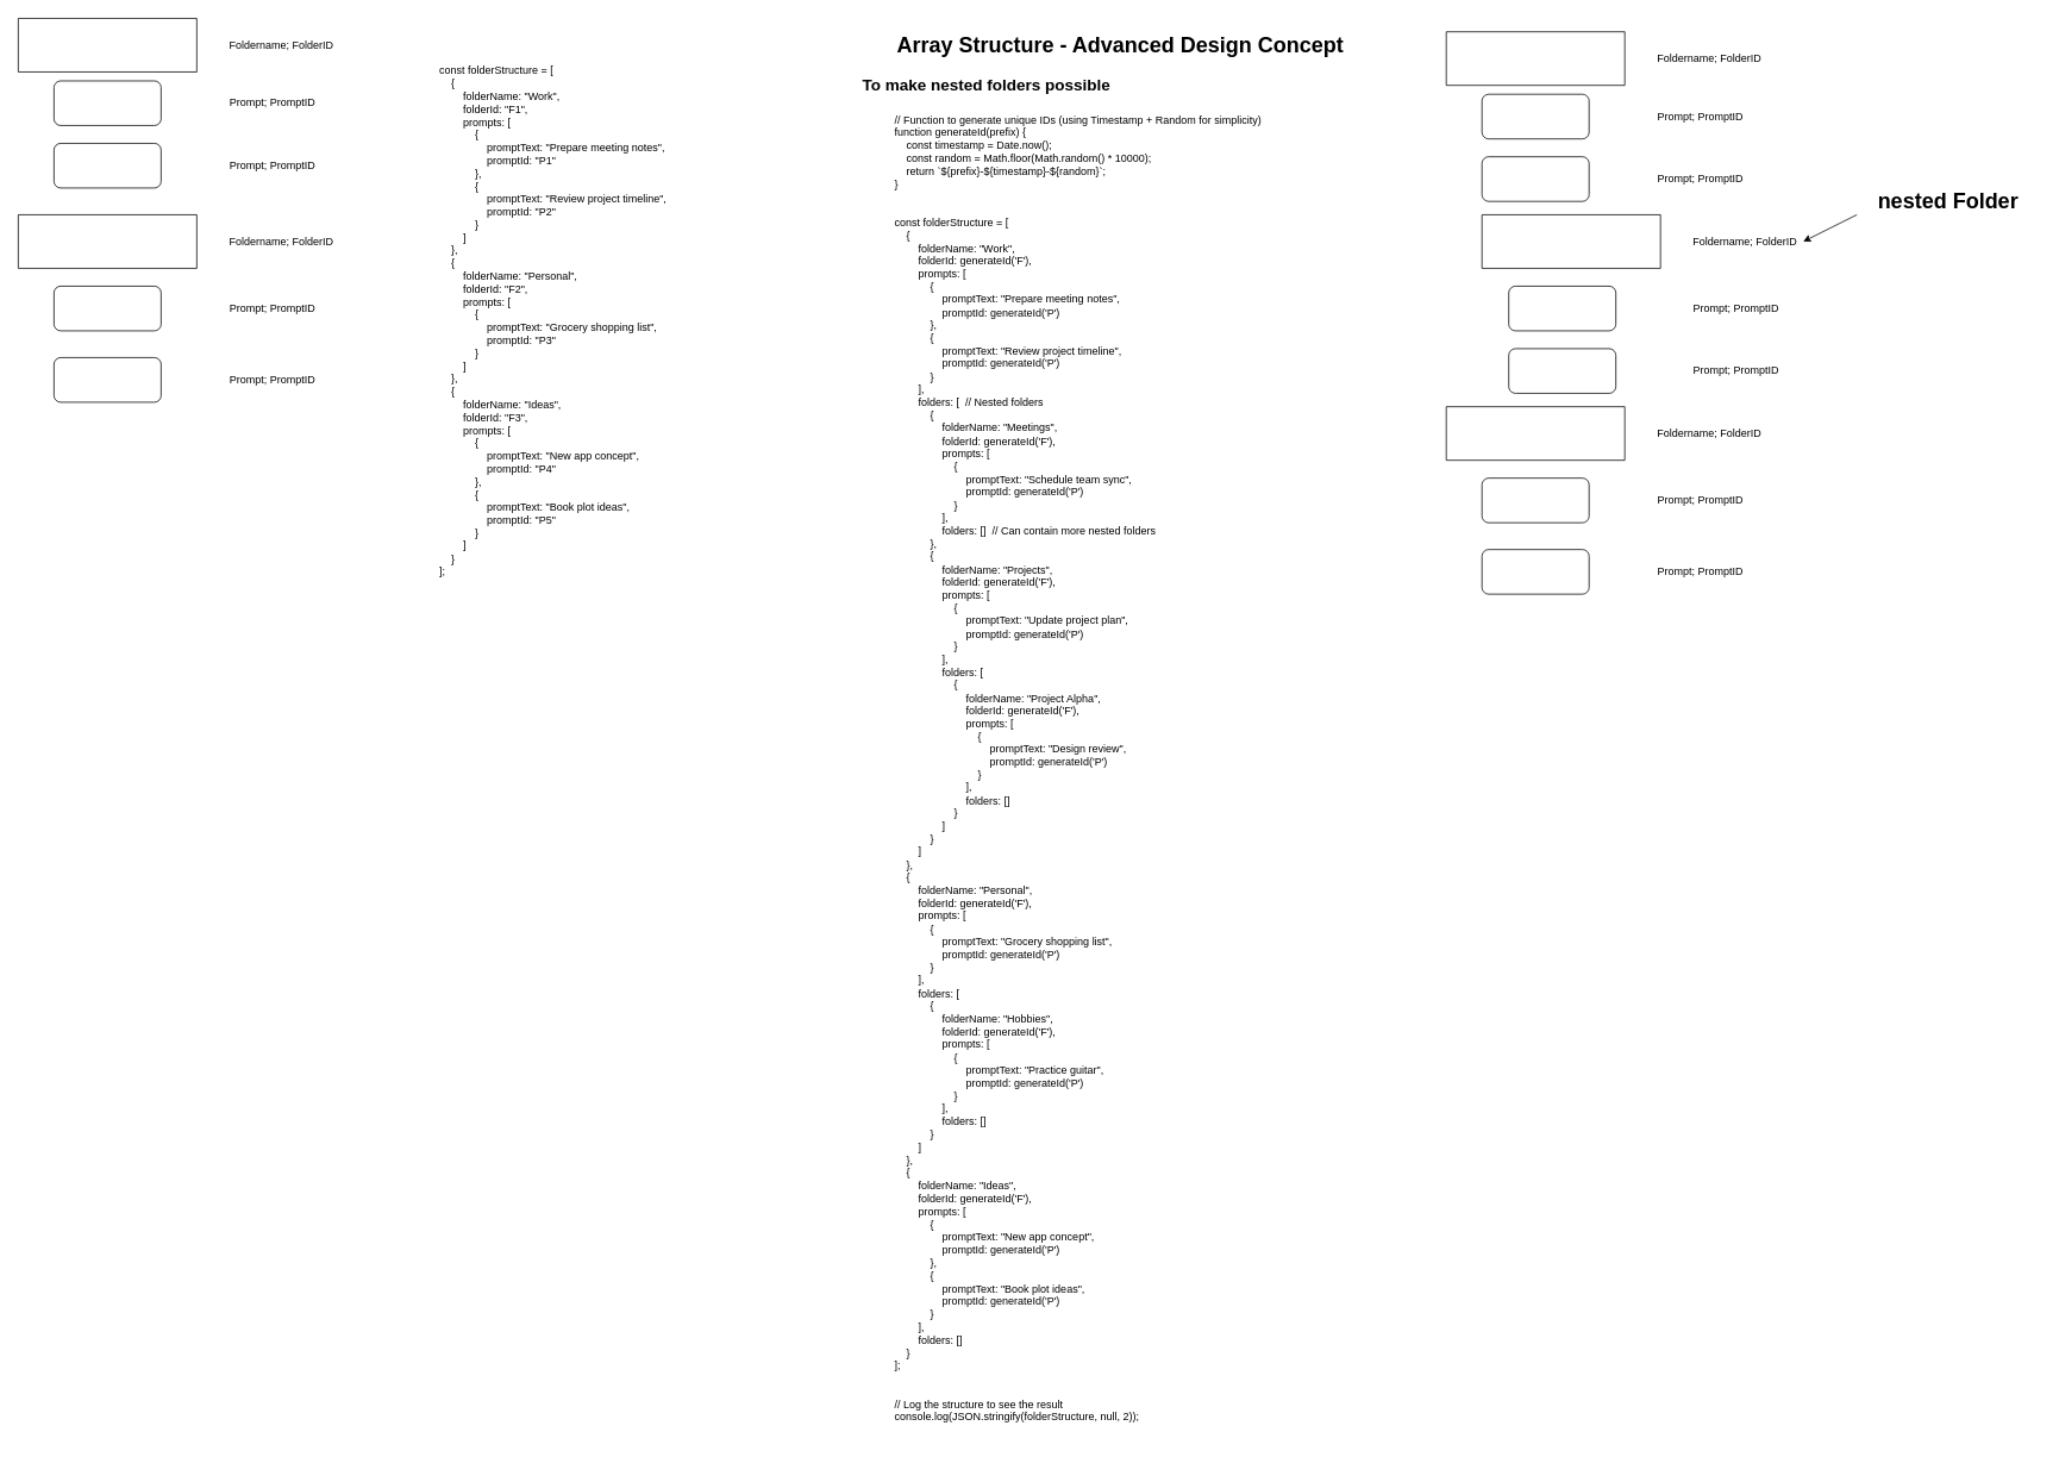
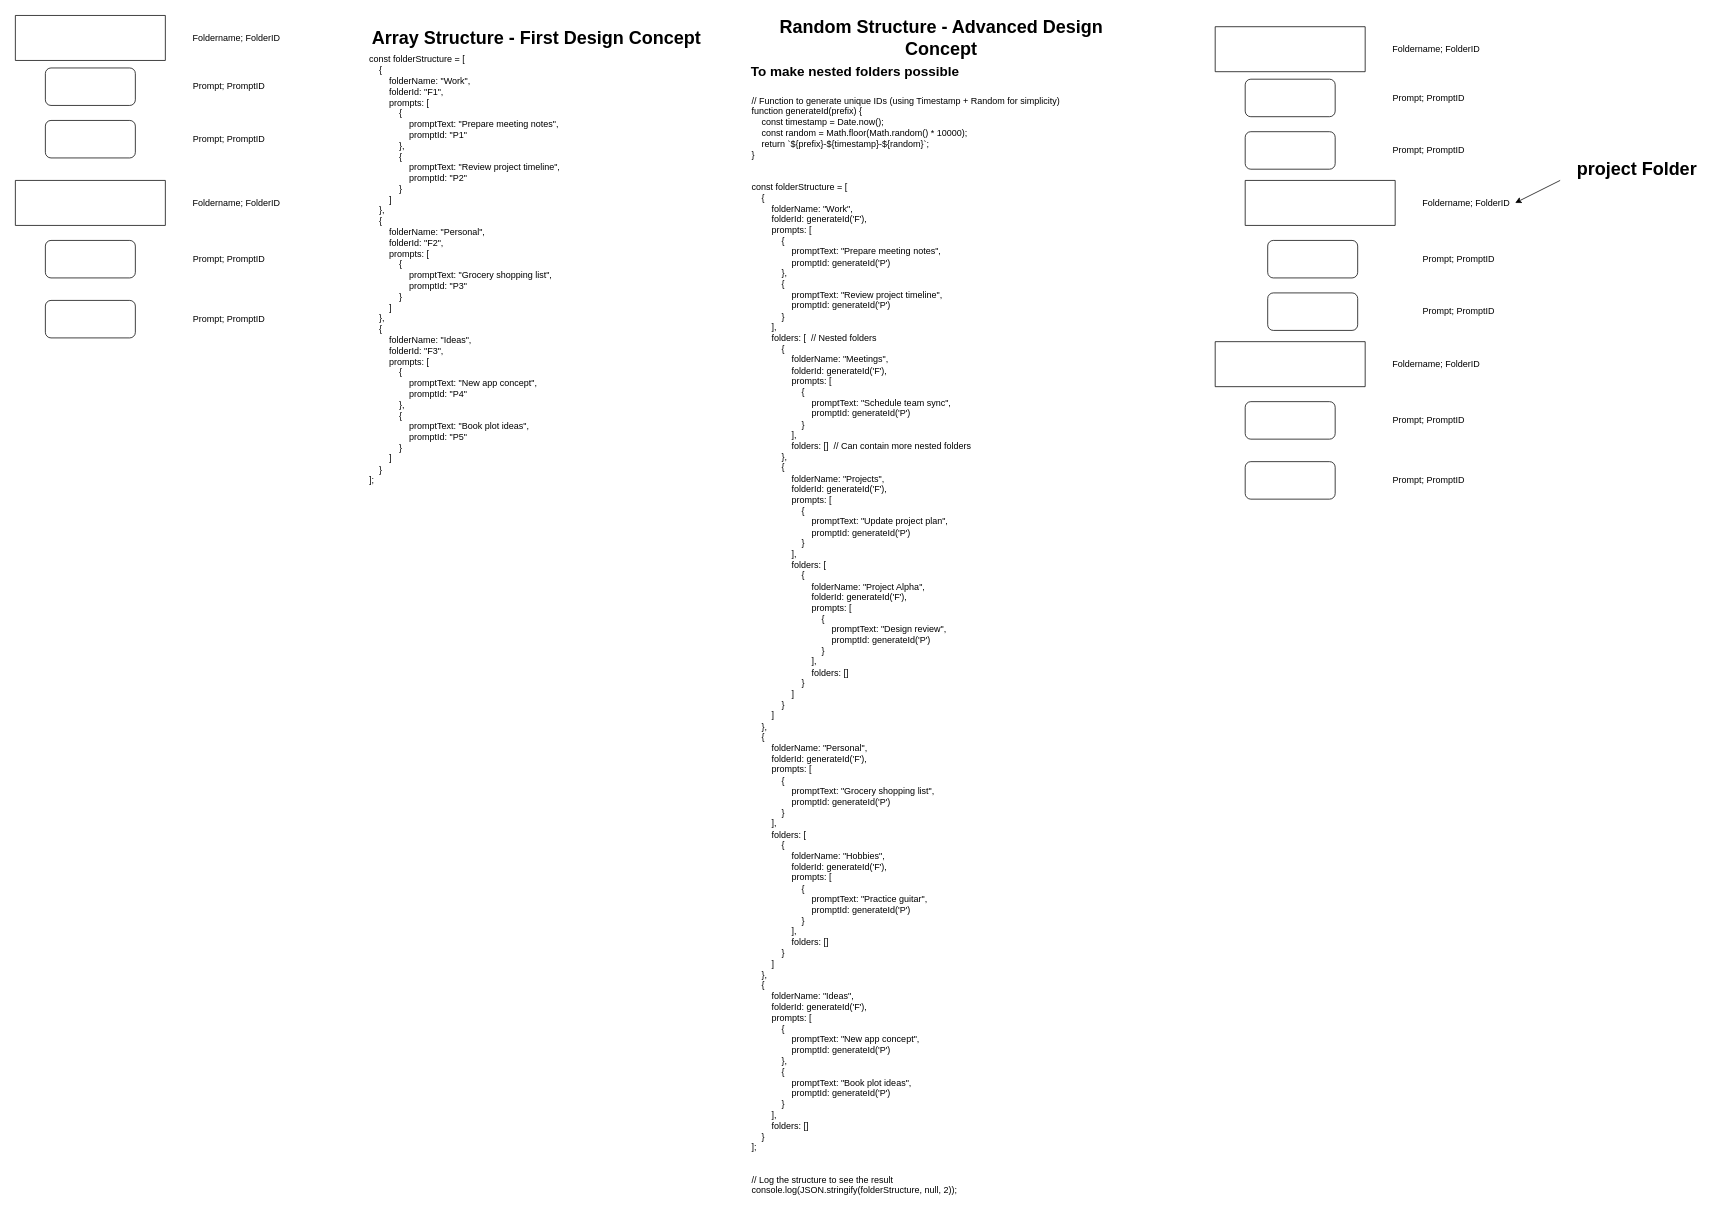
+ <mxCell id="15" value="&lt;h1&gt;Array Structure - First Design Concept&lt;/h1&gt;" style="text;html=1;align=center;verticalAlign=middle;whiteSpace=wrap;rounded=0;" parent="1" vertex="1"><mxGeometry x="490" y="35" width="450" height="30" as="geometry" /></mxCell>
- <mxCell id="17" value="&lt;h1&gt;Array Structure - Advanced Design Concept&lt;/h1&gt;" style="text;html=1;align=center;verticalAlign=middle;whiteSpace=wrap;rounded=0;" vertex="1" parent="1"><mxGeometry x="1000" y="35" width="510" height="30" as="geometry" /></mxCell>
+ <mxCell id="17" value="&lt;h1&gt;Random Structure - Advanced Design Concept&lt;/h1&gt;" style="text;html=1;align=center;verticalAlign=middle;whiteSpace=wrap;rounded=0;" vertex="1" parent="1"><mxGeometry x="1000" y="35" width="510" height="30" as="geometry" /></mxCell>
- <mxCell id="18" value="&lt;h2&gt;To make nested folders possible&lt;/h2&gt;" style="text;html=1;align=center;verticalAlign=middle;whiteSpace=wrap;rounded=0;" vertex="1" parent="1"><mxGeometry x="965" y="80" width="280" height="30" as="geometry" /></mxCell>
+ <mxCell id="18" value="&lt;h2&gt;To make nested folders possible&lt;/h2&gt;" style="text;html=1;align=center;verticalAlign=middle;whiteSpace=wrap;rounded=0;" vertex="1" parent="1"><mxGeometry x="1000" y="80" width="280" height="30" as="geometry" /></mxCell>
- <mxCell id="35" value="&lt;h1&gt;nested Folder&lt;/h1&gt;" style="text;html=1;align=center;verticalAlign=middle;whiteSpace=wrap;rounded=0;" vertex="1" parent="1"><mxGeometry x="2080" y="210" width="205" height="30" as="geometry" /></mxCell>
+ <mxCell id="35" value="&lt;h1&gt;project Folder&lt;/h1&gt;" style="text;html=1;align=center;verticalAlign=middle;whiteSpace=wrap;rounded=0;" vertex="1" parent="1"><mxGeometry x="2080" y="210" width="205" height="30" as="geometry" /></mxCell>
